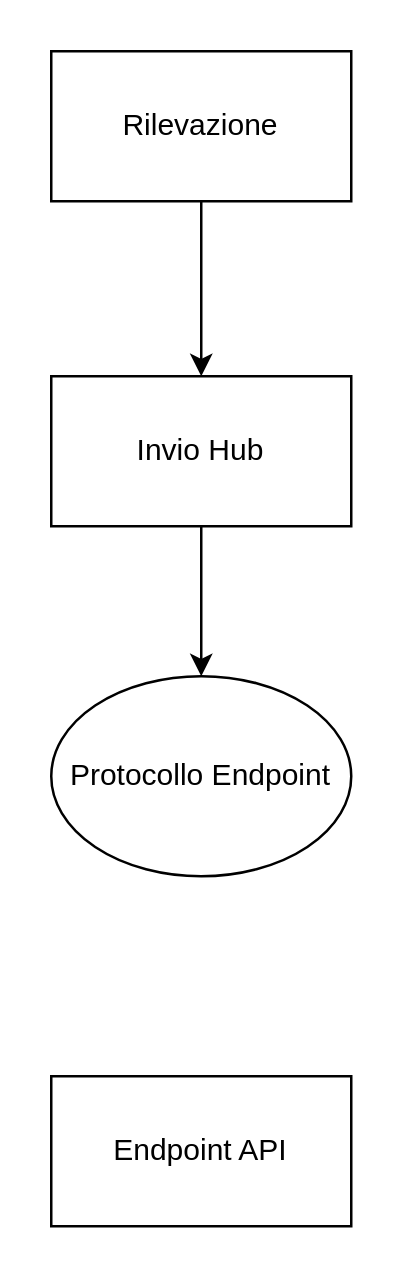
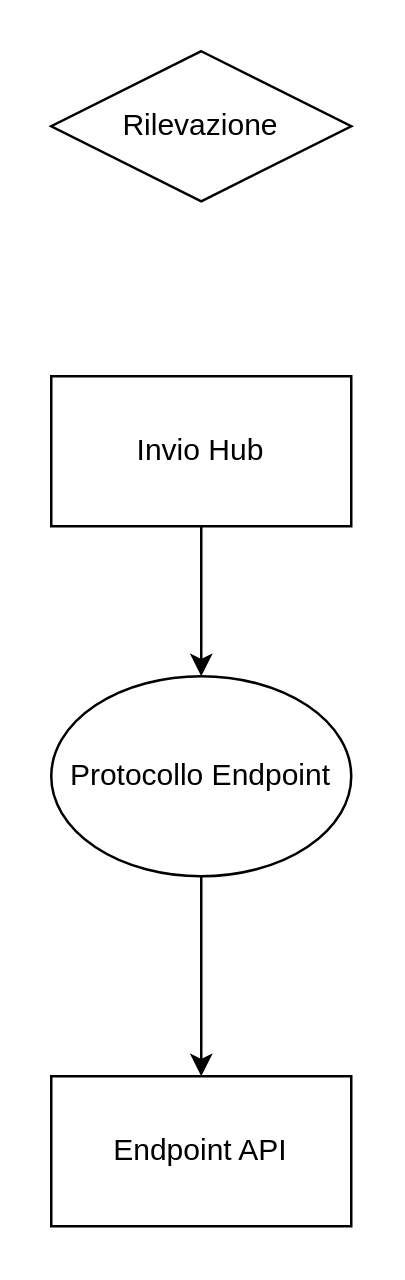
- <mxCell id="2" value="Rilevazione" style="rounded=0;whiteSpace=wrap;html=1;" vertex="1" parent="1"><mxGeometry x="20" y="20" width="120" height="60" as="geometry" /></mxCell>
+ <mxCell id="2" value="Rilevazione" style="rhombus;whiteSpace=wrap;html=1;" vertex="1" parent="1"><mxGeometry x="20" y="20" width="120" height="60" as="geometry" /></mxCell>
- <mxCell id="3" value="" style="endArrow=classic;html=1;exitX=0.5;exitY=1;exitDx=0;exitDy=0;" edge="1" parent="1" source="2" target="4"><mxGeometry width="50" height="50" relative="1" as="geometry"><mxPoint x="90" y="390" as="sourcePoint" /><mxPoint x="140" y="340" as="targetPoint" /></mxGeometry></mxCell>
+ <mxCell id="8" value="" style="endArrow=classic;html=1;exitX=0.5;exitY=1;exitDx=0;exitDy=0;entryX=0.5;entryY=0;entryDx=0;entryDy=0;" edge="1" parent="1" source="6" target="5"><mxGeometry width="50" height="50" relative="1" as="geometry"><mxPoint x="-160" y="400" as="sourcePoint" /><mxPoint x="-110" y="350" as="targetPoint" /></mxGeometry></mxCell>
